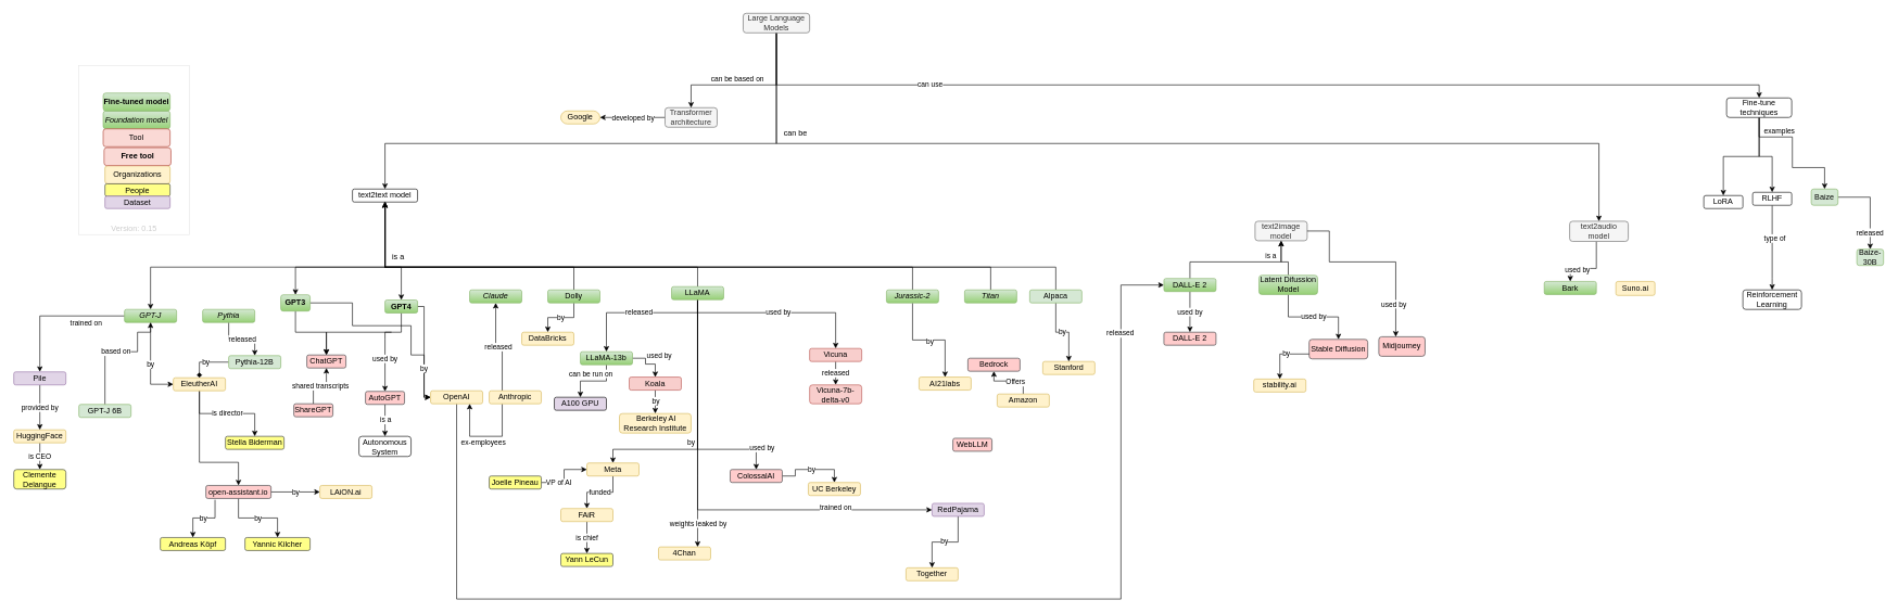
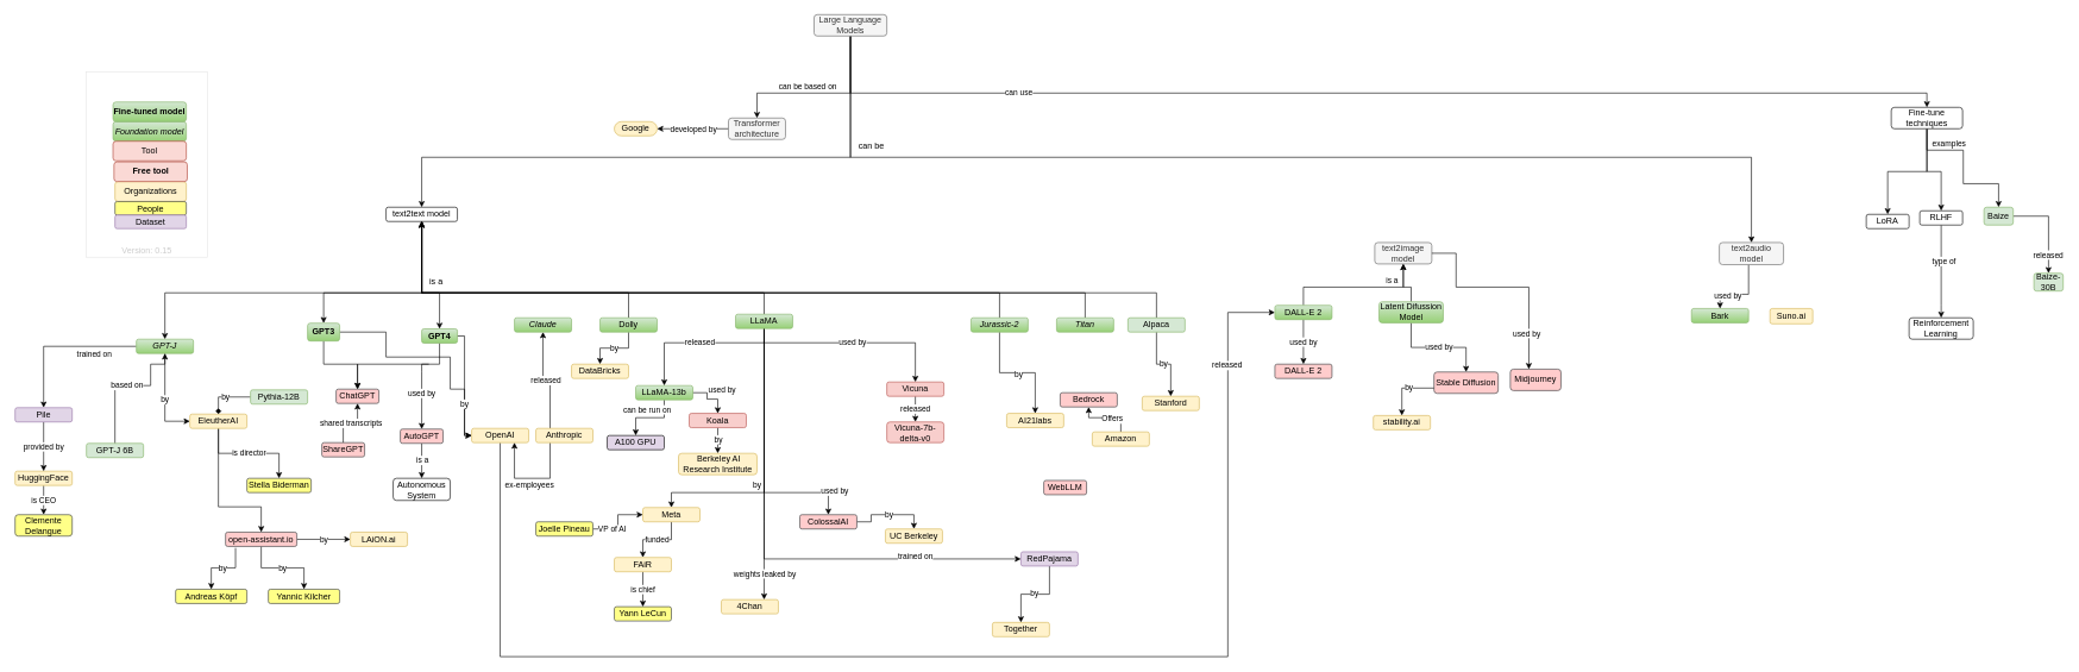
- <mxCell id="109" value="Pythia" style="rounded=1;whiteSpace=wrap;html=1;fillColor=#d5e8d4;gradientColor=#97d077;strokeColor=#82b366;fontStyle=2" parent="1" vertex="1"><mxGeometry x="310" y="475" width="80" height="20" as="geometry" /></mxCell>
- <mxCell id="108" value="released" style="edgeStyle=orthogonalEdgeStyle;rounded=0;orthogonalLoop=1;jettySize=auto;html=1;entryX=0.5;entryY=0;entryDx=0;entryDy=0;" edge="1" parent="1" source="109" target="102"><mxGeometry relative="1" as="geometry" /></mxCell>
